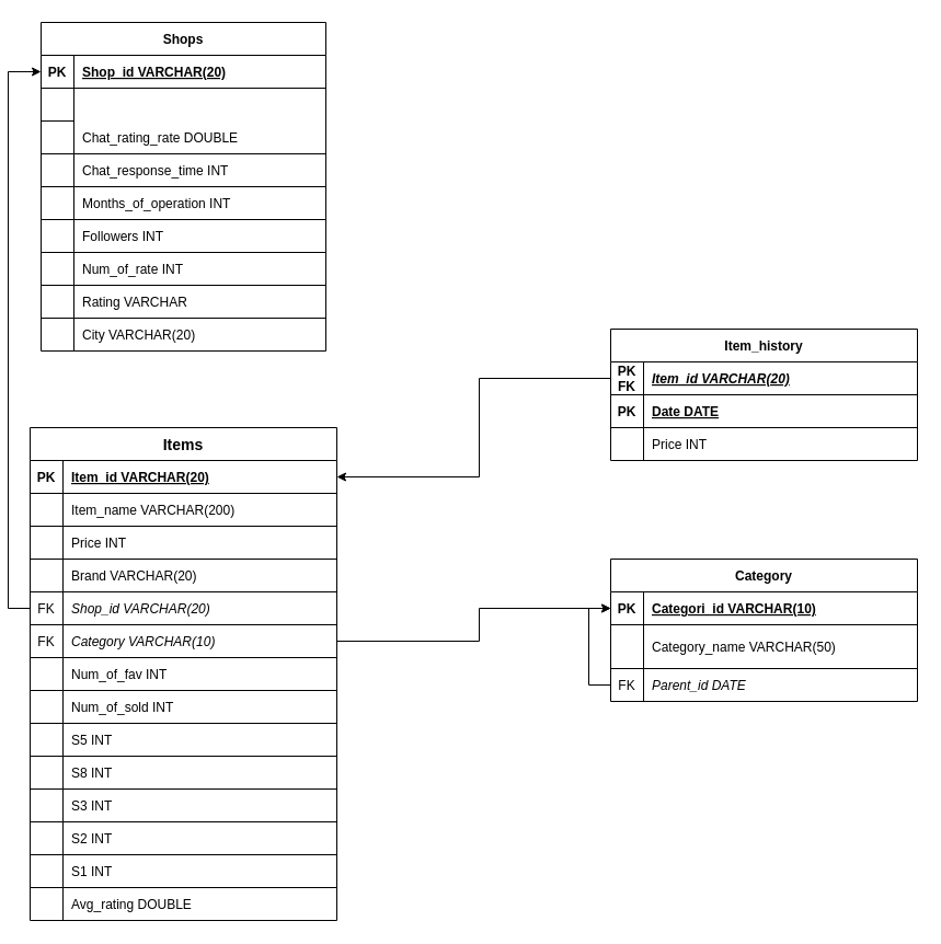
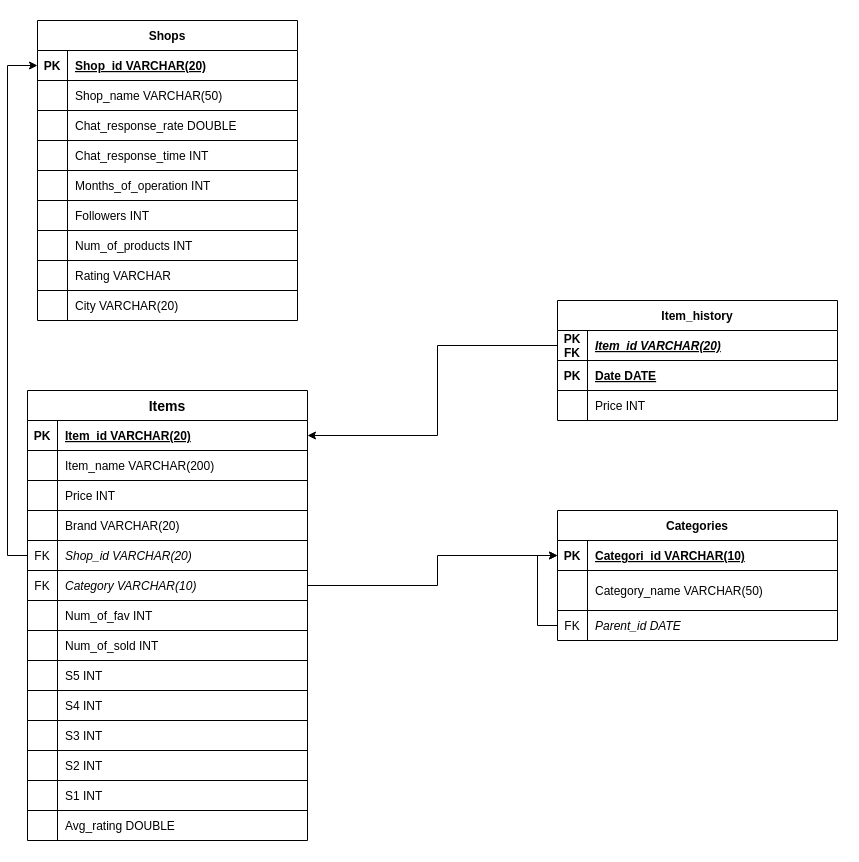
+ <mxCell id="19" value="Shop_name VARCHAR(50)" style="shape=partialRectangle;connectable=0;fillColor=none;top=0;left=0;bottom=0;right=0;align=left;spacingLeft=6;overflow=hidden;" parent="17" vertex="1"><mxGeometry x="30" width="230" height="30" as="geometry" /></mxCell>
- <mxCell id="22" value="Chat_rating_rate DOUBLE" style="shape=partialRectangle;connectable=0;fillColor=none;top=0;left=0;bottom=0;right=0;align=left;spacingLeft=6;overflow=hidden;" parent="20" vertex="1"><mxGeometry x="30" width="230" height="30" as="geometry" /></mxCell>
+ <mxCell id="22" value="Chat_response_rate DOUBLE" style="shape=partialRectangle;connectable=0;fillColor=none;top=0;left=0;bottom=0;right=0;align=left;spacingLeft=6;overflow=hidden;" parent="20" vertex="1"><mxGeometry x="30" width="230" height="30" as="geometry" /></mxCell>
- <mxCell id="34" value="Num_of_rate INT" style="shape=partialRectangle;connectable=0;fillColor=none;top=0;left=0;bottom=0;right=0;align=left;spacingLeft=6;overflow=hidden;fontStyle=0" parent="32" vertex="1"><mxGeometry x="30" width="230" height="30" as="geometry" /></mxCell>
+ <mxCell id="34" value="Num_of_products INT" style="shape=partialRectangle;connectable=0;fillColor=none;top=0;left=0;bottom=0;right=0;align=left;spacingLeft=6;overflow=hidden;fontStyle=0" parent="32" vertex="1"><mxGeometry x="30" width="230" height="30" as="geometry" /></mxCell>
- <mxCell id="2" value="Category" style="shape=table;startSize=30;container=1;collapsible=1;childLayout=tableLayout;fixedRows=1;rowLines=1;fontStyle=1;align=center;resizeLast=1;" parent="1" vertex="1"><mxGeometry x="550" y="510" width="280" height="130" as="geometry" /></mxCell>
+ <mxCell id="2" value="Categories" style="shape=table;startSize=30;container=1;collapsible=1;childLayout=tableLayout;fixedRows=1;rowLines=1;fontStyle=1;align=center;resizeLast=1;" parent="1" vertex="1"><mxGeometry x="550" y="510" width="280" height="130" as="geometry" /></mxCell>
- <mxCell id="71" value="S8 INT" style="shape=partialRectangle;overflow=hidden;connectable=0;fillColor=none;top=0;left=0;bottom=0;right=0;align=left;spacingLeft=6;" parent="69" vertex="1"><mxGeometry x="30" width="250" height="30" as="geometry" /></mxCell>
+ <mxCell id="71" value="S4 INT" style="shape=partialRectangle;overflow=hidden;connectable=0;fillColor=none;top=0;left=0;bottom=0;right=0;align=left;spacingLeft=6;" parent="69" vertex="1"><mxGeometry x="30" width="250" height="30" as="geometry" /></mxCell>
